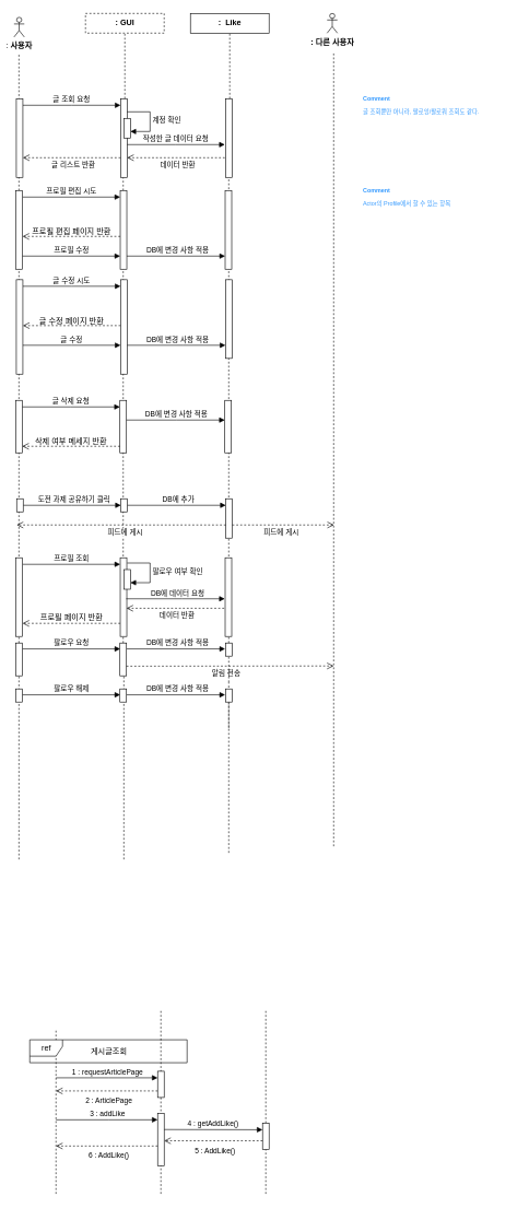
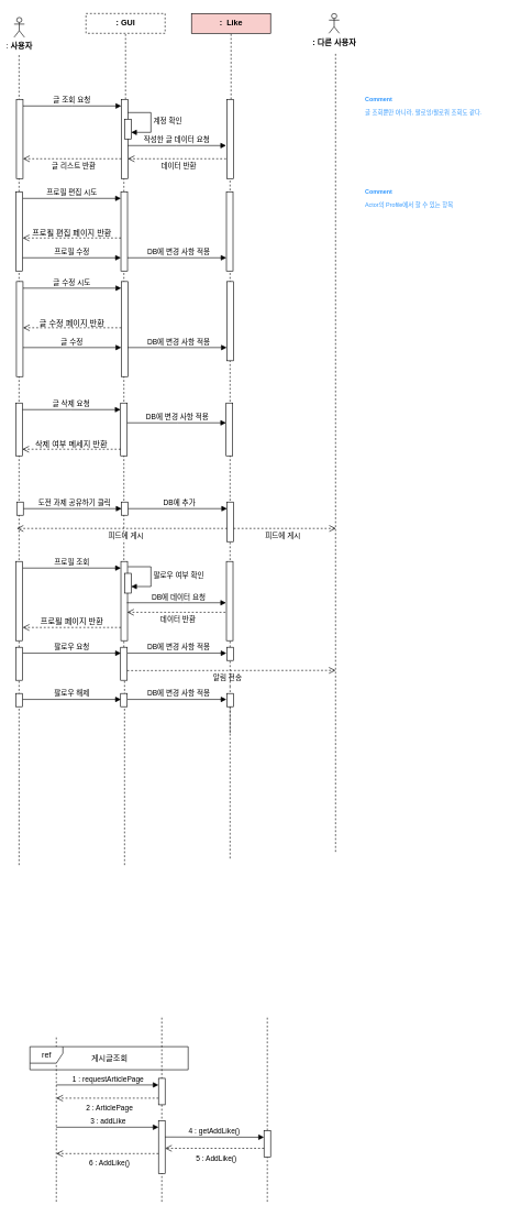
- <mxCell id="93" value="&lt;b&gt;:&amp;nbsp; Like&lt;/b&gt;" style="rounded=0;whiteSpace=wrap;html=1;" parent="1" vertex="1"><mxGeometry x="289.5" y="20" width="120" height="30" as="geometry" /></mxCell>
+ <mxCell id="93" value="&lt;b&gt;:&amp;nbsp; Like&lt;/b&gt;" style="rounded=0;whiteSpace=wrap;html=1;fillColor=#f8cecc;" parent="1" vertex="1"><mxGeometry x="289.5" y="20" width="120" height="30" as="geometry" /></mxCell>
